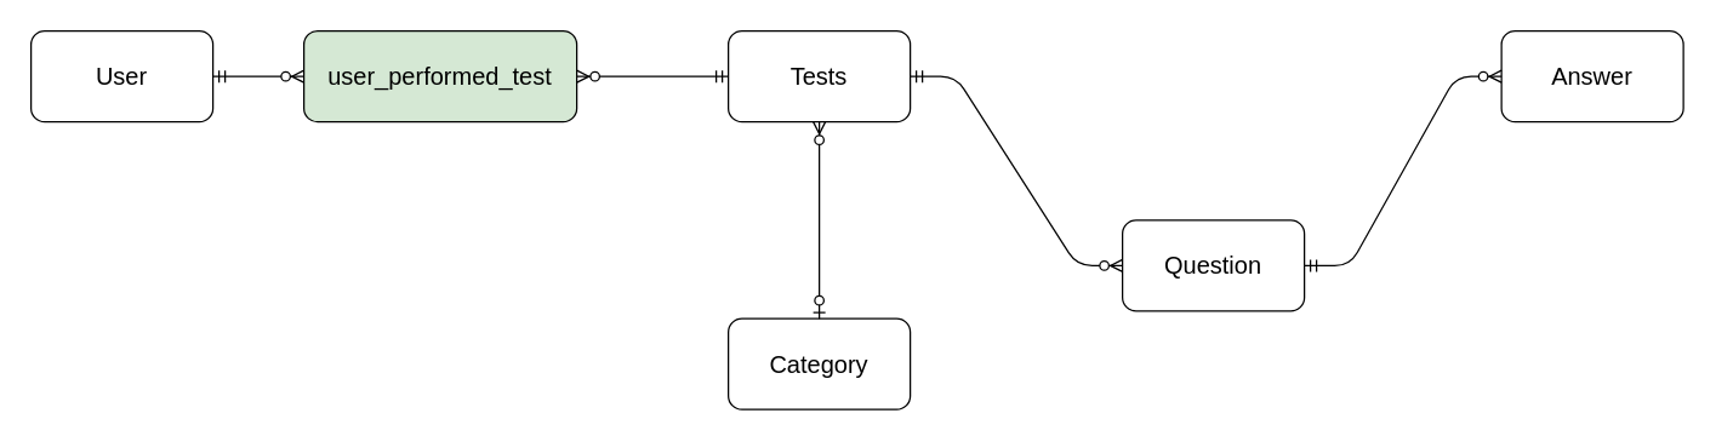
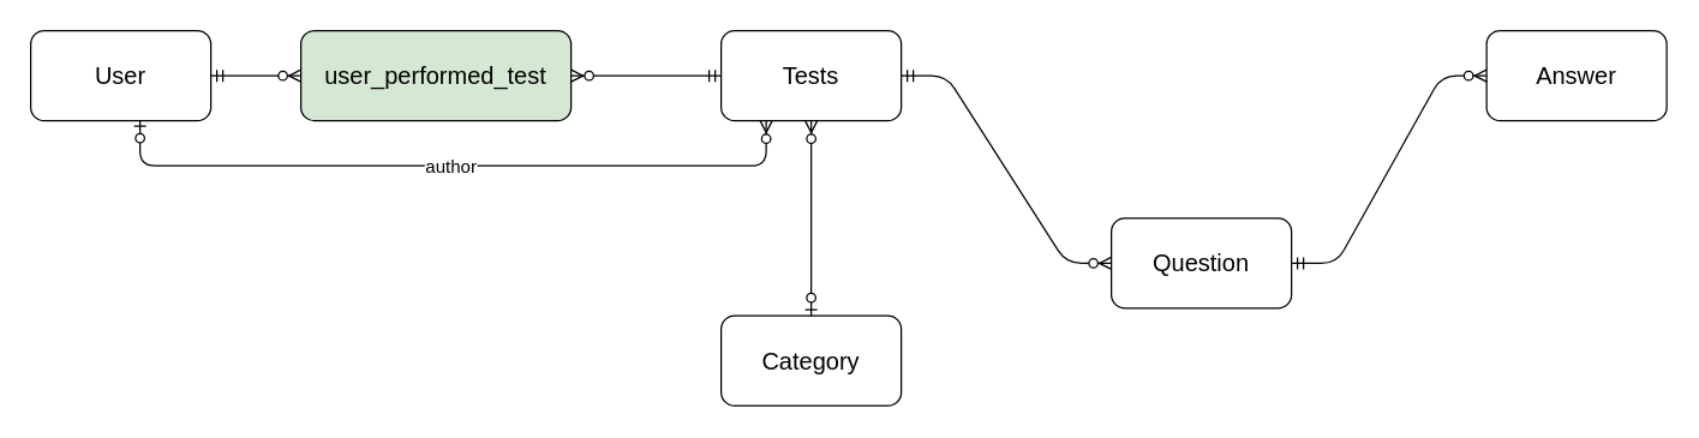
+ <mxCell id="8" value="" style="edgeStyle=orthogonalEdgeStyle;fontSize=12;html=1;endArrow=ERzeroToMany;startArrow=ERzeroToOne;entryX=0.25;entryY=1;strokeColor=#000000;exitX=0.607;exitY=0.994;exitPerimeter=0;" edge="1" parent="1" source="2" target="4"><mxGeometry width="100" height="100" relative="1" as="geometry"><mxPoint x="93" y="90" as="sourcePoint" /><mxPoint x="320" y="150" as="targetPoint" /><Array as="points"><mxPoint x="93" y="110" /><mxPoint x="510" y="110" /></Array></mxGeometry></mxCell>
+ <mxCell id="9" value="author" style="text;html=1;resizable=0;points=[];align=center;verticalAlign=middle;labelBackgroundColor=#ffffff;" vertex="1" connectable="0" parent="8"><mxGeometry x="-0.163" y="-2" relative="1" as="geometry"><mxPoint x="37.5" y="-2" as="offset" /></mxGeometry></mxCell>
